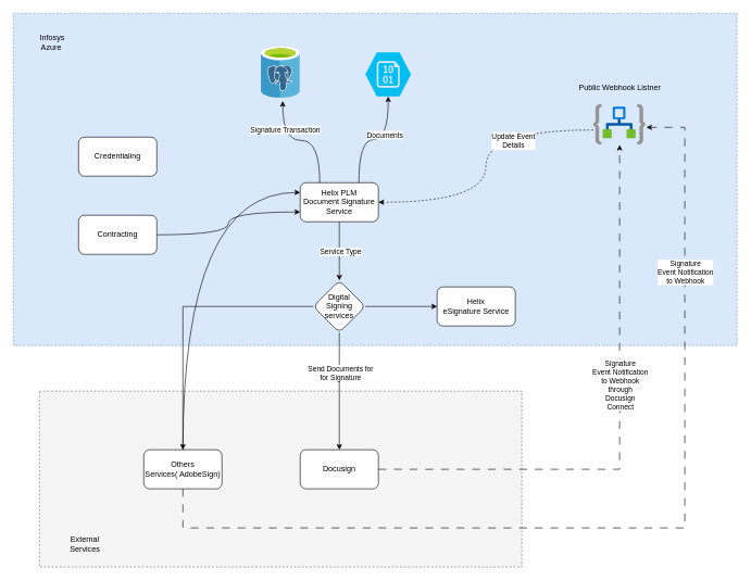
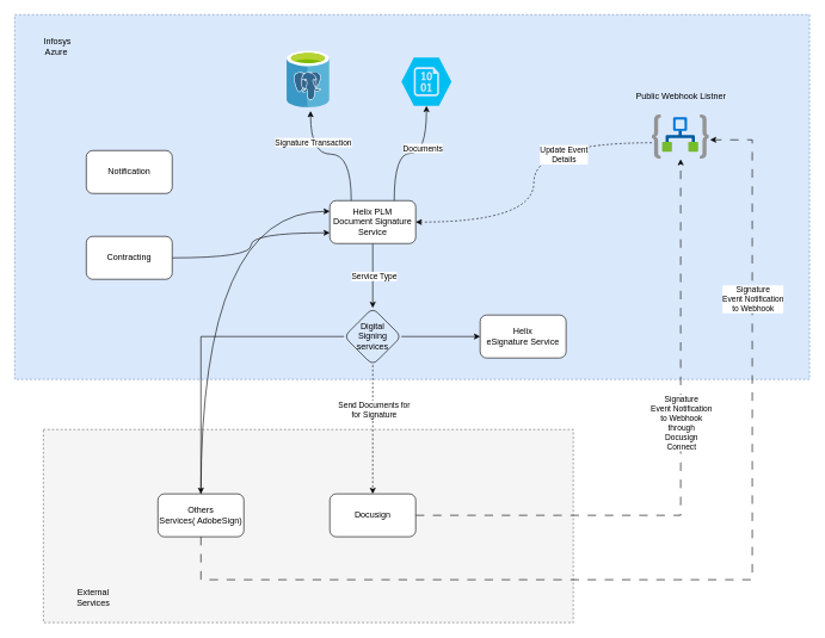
- <mxCell id="24" value="Credentialing" style="whiteSpace=wrap;html=1;rounded=1;" vertex="1" parent="1"><mxGeometry x="120" y="210" width="120" height="60" as="geometry" /></mxCell>
+ <mxCell id="24" value="Notification" style="whiteSpace=wrap;html=1;rounded=1;" vertex="1" parent="1"><mxGeometry x="120" y="210" width="120" height="60" as="geometry" /></mxCell>
- <mxCell id="14" value="Digital&lt;div&gt;Signing&lt;/div&gt;&lt;div&gt;services&lt;/div&gt;" style="rhombus;whiteSpace=wrap;html=1;rounded=1;" vertex="1" parent="1"><mxGeometry x="480" y="430" width="80" height="80" as="geometry" /></mxCell>
+ <mxCell id="14" value="Digital&lt;div&gt;Signing&lt;/div&gt;&lt;div&gt;services&lt;/div&gt;" style="rhombus;whiteSpace=wrap;html=1;rounded=1;fillColor=#dae8fc;" vertex="1" parent="1"><mxGeometry x="480" y="430" width="80" height="80" as="geometry" /></mxCell>
- <mxCell id="11" value="" style="edgeStyle=orthogonalEdgeStyle;rounded=0;orthogonalLoop=1;jettySize=auto;html=1;" edge="1" parent="1" source="14" target="16"><mxGeometry relative="1" as="geometry" /></mxCell>
+ <mxCell id="11" value="" style="edgeStyle=orthogonalEdgeStyle;rounded=0;orthogonalLoop=1;jettySize=auto;html=1;dashed=1;" edge="1" parent="1" source="14" target="16"><mxGeometry relative="1" as="geometry" /></mxCell>
